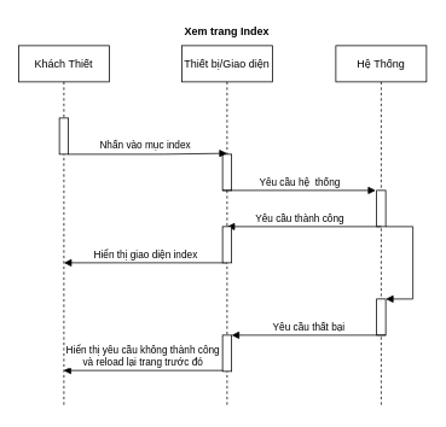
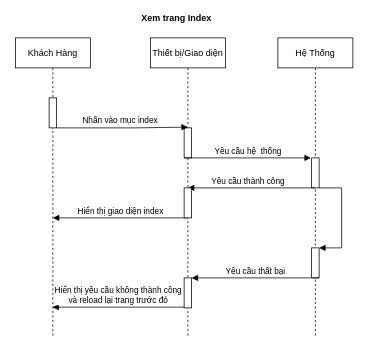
- <mxCell id="18" value="Xem trang Index" style="text;align=center;fontStyle=1;verticalAlign=middle;spacingLeft=3;spacingRight=3;strokeColor=none;rotatable=0;points=[[0,0.5],[1,0.5]];portConstraint=eastwest;" vertex="1" parent="1"><mxGeometry x="210" y="20" width="80" height="26" as="geometry" /></mxCell>
+ <mxCell id="18" value="Xem trang Index" style="text;align=center;fontStyle=1;verticalAlign=middle;spacingLeft=3;spacingRight=3;strokeColor=none;rotatable=0;points=[[0,0.5],[1,0.5]];portConstraint=eastwest;" vertex="1" parent="1"><mxGeometry x="195" y="10" width="80" height="26" as="geometry" /></mxCell>
- <mxCell id="2" value="Khách Thiết" style="shape=umlLifeline;perimeter=lifelinePerimeter;container=1;collapsible=0;recursiveResize=0;rounded=0;shadow=0;strokeWidth=1;" vertex="1" parent="1"><mxGeometry x="20" y="50" width="100" height="400" as="geometry" /></mxCell>
+ <mxCell id="2" value="Khách Hàng" style="shape=umlLifeline;perimeter=lifelinePerimeter;container=1;collapsible=0;recursiveResize=0;rounded=0;shadow=0;strokeWidth=1;" vertex="1" parent="1"><mxGeometry x="20" y="50" width="100" height="400" as="geometry" /></mxCell>
